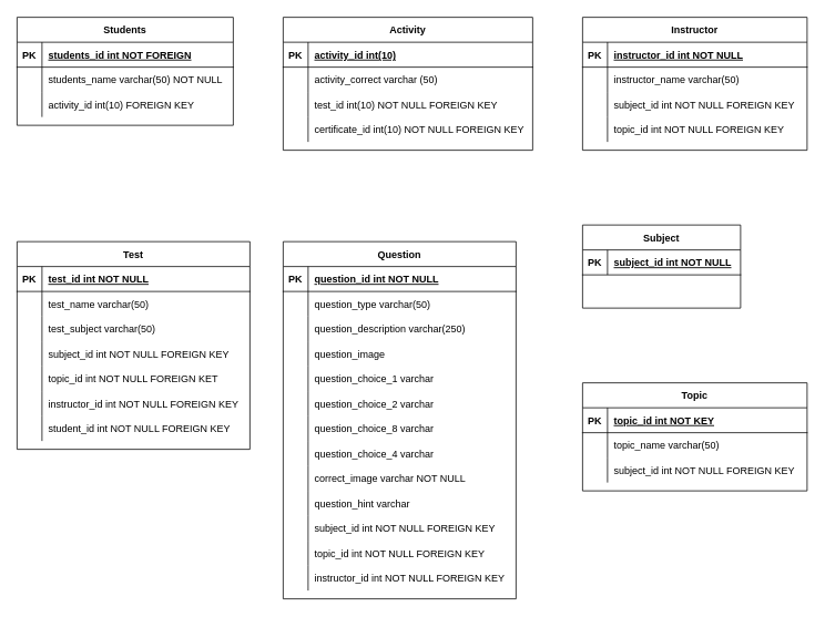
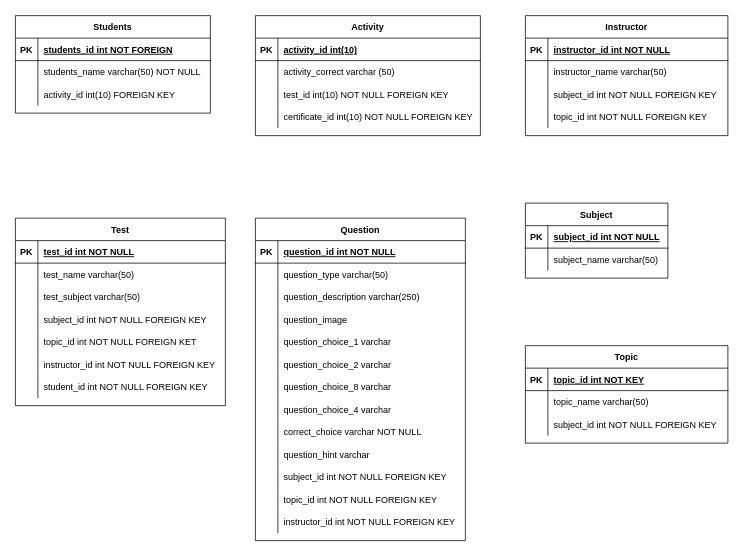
+ <mxCell id="93" value="subject_name varchar(50)" style="shape=partialRectangle;overflow=hidden;connectable=0;fillColor=none;top=0;left=0;bottom=0;right=0;align=left;spacingLeft=6;" vertex="1" parent="91"><mxGeometry x="30" width="160" height="30" as="geometry"><mxRectangle width="160" height="30" as="alternateBounds" /></mxGeometry></mxCell>
- <mxCell id="74" value="correct_image varchar NOT NULL" style="shape=partialRectangle;overflow=hidden;connectable=0;fillColor=none;top=0;left=0;bottom=0;right=0;align=left;spacingLeft=6;" vertex="1" parent="72"><mxGeometry x="30" width="250" height="30" as="geometry"><mxRectangle width="250" height="30" as="alternateBounds" /></mxGeometry></mxCell>
+ <mxCell id="74" value="correct_choice varchar NOT NULL" style="shape=partialRectangle;overflow=hidden;connectable=0;fillColor=none;top=0;left=0;bottom=0;right=0;align=left;spacingLeft=6;" vertex="1" parent="72"><mxGeometry x="30" width="250" height="30" as="geometry"><mxRectangle width="250" height="30" as="alternateBounds" /></mxGeometry></mxCell>
